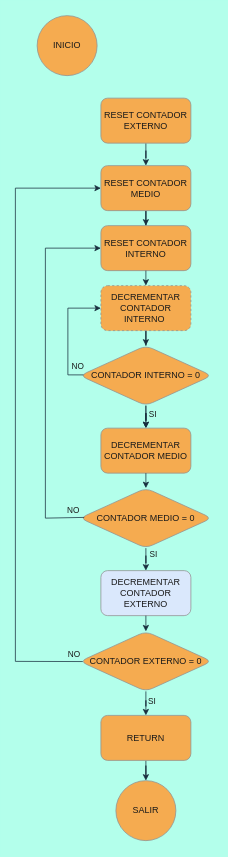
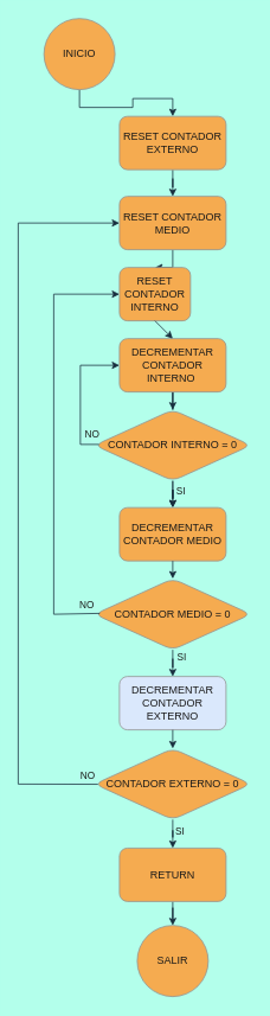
+ <mxCell id="32" value="" style="edgeStyle=orthogonalEdgeStyle;rounded=0;orthogonalLoop=1;jettySize=auto;html=1;exitX=0.5;exitY=1;exitDx=0;exitDy=0;entryX=0.5;entryY=0;entryDx=0;entryDy=0;labelBackgroundColor=none;fontColor=default;strokeColor=#182E3E;" edge="1" parent="1" source="34" target="33"><mxGeometry relative="1" as="geometry"><mxPoint x="170" y="110" as="sourcePoint" /><mxPoint x="220" y="110" as="targetPoint" /></mxGeometry></mxCell>
- <mxCell id="5" value="RESET CONTADOR INTERNO" style="whiteSpace=wrap;html=1;rounded=1;labelBackgroundColor=none;fillColor=#F5AB50;strokeColor=#909090;fontColor=#1A1A1A;" vertex="1" parent="1"><mxGeometry x="134" y="300" width="120" height="60" as="geometry" /></mxCell>
+ <mxCell id="5" value="RESET CONTADOR INTERNO" style="whiteSpace=wrap;html=1;rounded=1;labelBackgroundColor=none;fillColor=#F5AB50;strokeColor=#909090;fontColor=#1A1A1A;" vertex="1" parent="1"><mxGeometry x="134" y="300" width="80" height="60" as="geometry" /></mxCell>
- <mxCell id="7" value="DECREMENTAR CONTADOR INTERNO&amp;nbsp;" style="whiteSpace=wrap;html=1;rounded=1;labelBackgroundColor=none;fillColor=#F5AB50;strokeColor=#909090;fontColor=#1A1A1A;dashed=1;" vertex="1" parent="1"><mxGeometry x="134" y="380" width="120" height="60" as="geometry" /></mxCell>
+ <mxCell id="7" value="DECREMENTAR CONTADOR INTERNO&amp;nbsp;" style="whiteSpace=wrap;html=1;rounded=1;labelBackgroundColor=none;fillColor=#F5AB50;strokeColor=#909090;fontColor=#1A1A1A;" vertex="1" parent="1"><mxGeometry x="134" y="380" width="120" height="60" as="geometry" /></mxCell>
